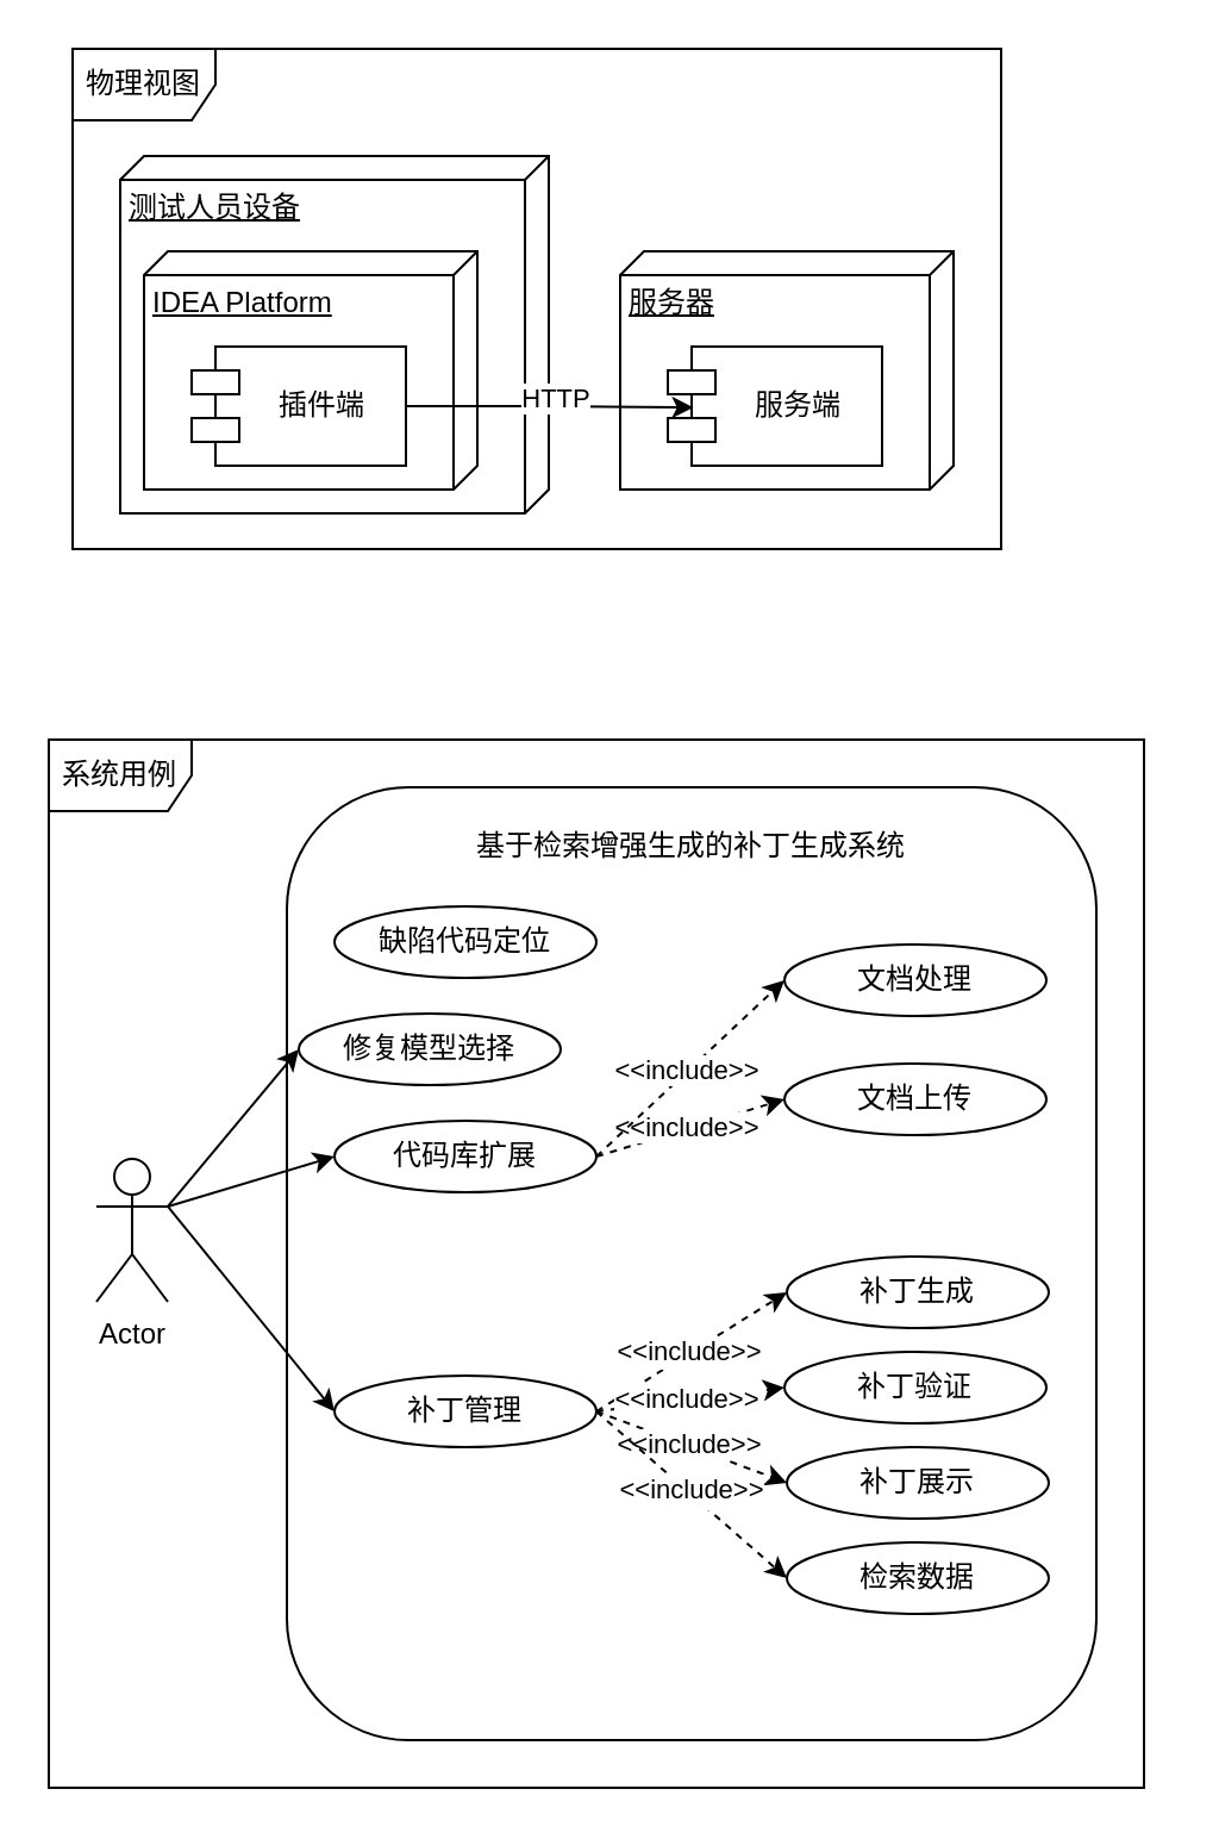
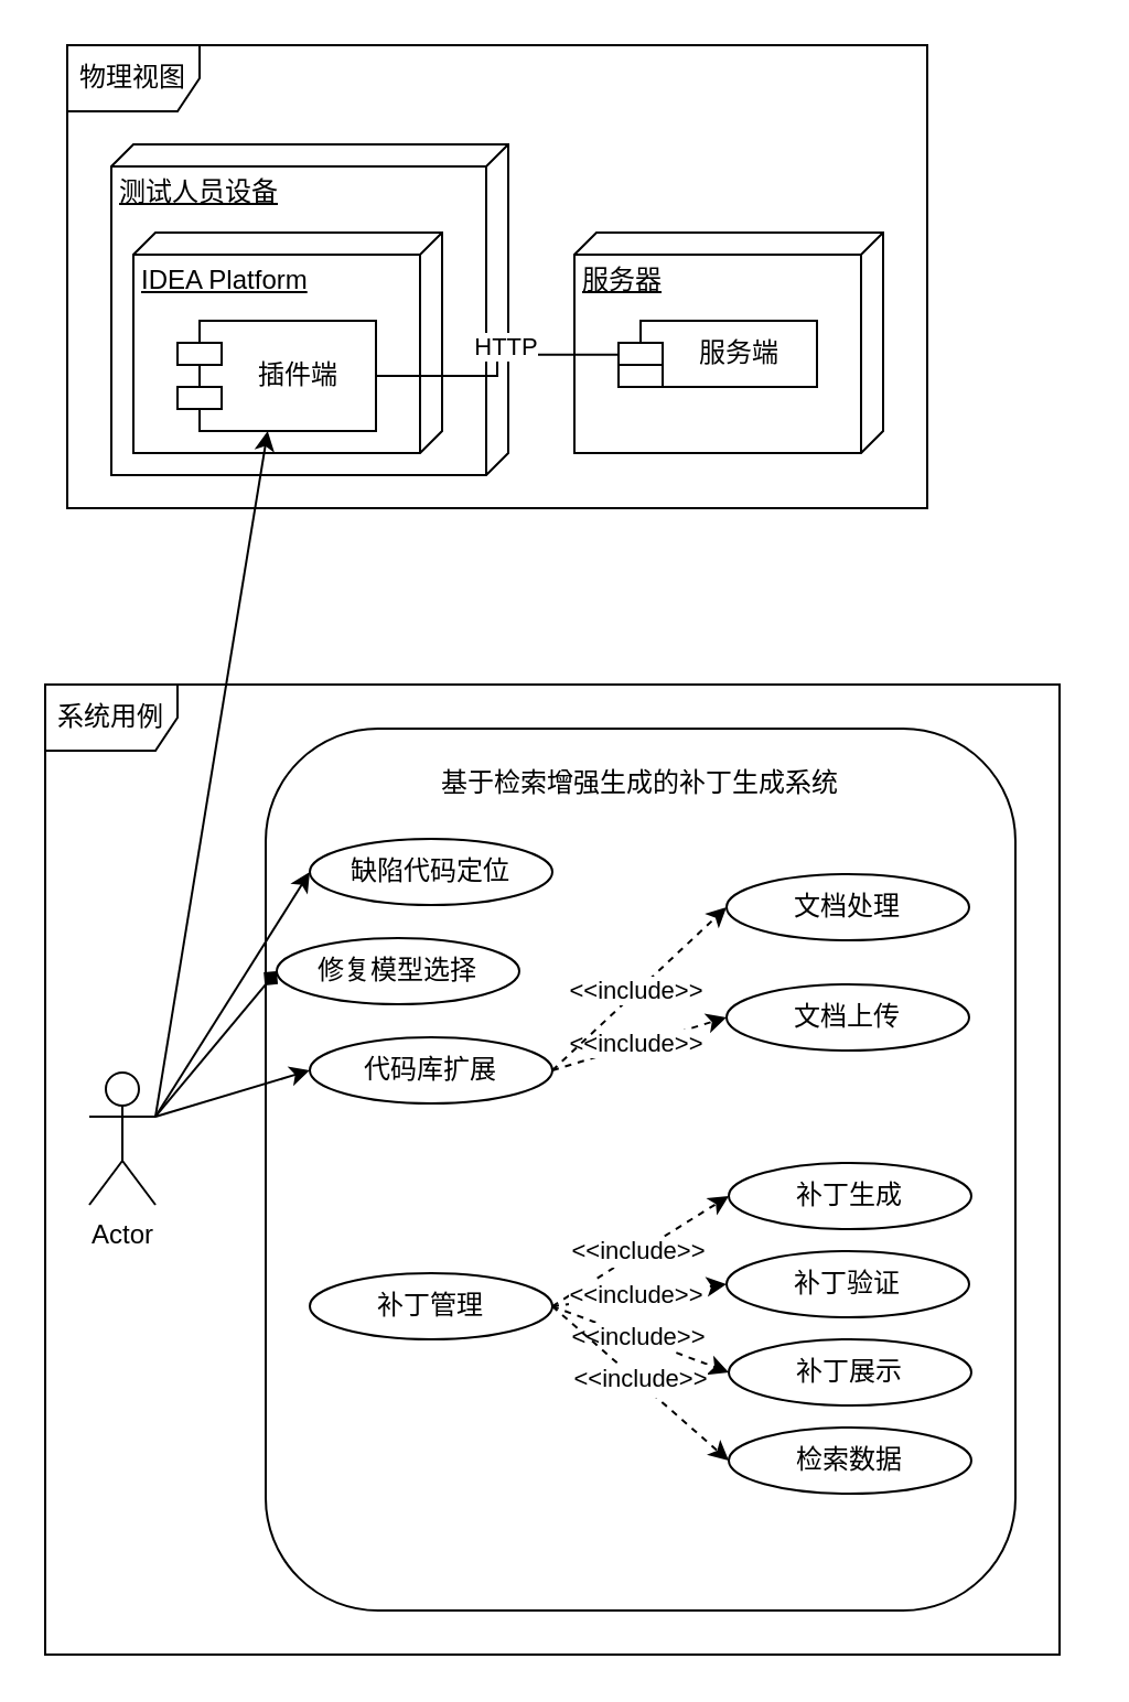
- <mxCell id="10" value="服务端" style="shape=module;align=center;spacingLeft=20;align=center;verticalAlign=middle;whiteSpace=wrap;html=1;fillOpacity=100;" parent="2" vertex="1"><mxGeometry x="250" y="125" width="90" height="50" as="geometry" /></mxCell>
+ <mxCell id="10" value="服务端" style="shape=module;align=center;spacingLeft=20;align=center;verticalAlign=middle;whiteSpace=wrap;html=1;fillOpacity=100;" parent="2" vertex="1"><mxGeometry x="250" y="125" width="90" height="30" as="geometry" /></mxCell>
- <mxCell id="37" value="" style="endArrow=classic;html=1;rounded=0;exitX=1;exitY=0.333;exitDx=0;exitDy=0;exitPerimeter=0;entryX=0;entryY=0.5;entryDx=0;entryDy=0;" edge="1" parent="11" source="13" target="17"><mxGeometry width="50" height="50" relative="1" as="geometry"><mxPoint x="70" y="205" as="sourcePoint" /><mxPoint x="140" y="105" as="targetPoint" /></mxGeometry></mxCell>
+ <mxCell id="37" value="" style="endArrow=diamond;html=1;rounded=0;exitX=1;exitY=0.333;exitDx=0;exitDy=0;exitPerimeter=0;entryX=0;entryY=0.5;entryDx=0;entryDy=0;" edge="1" parent="11" source="13" target="17"><mxGeometry width="50" height="50" relative="1" as="geometry"><mxPoint x="70" y="205" as="sourcePoint" /><mxPoint x="140" y="105" as="targetPoint" /></mxGeometry></mxCell>
+ <mxCell id="36" value="" style="endArrow=classic;html=1;rounded=0;exitX=1;exitY=0.333;exitDx=0;exitDy=0;exitPerimeter=0;entryX=0;entryY=0.5;entryDx=0;entryDy=0;" edge="1" parent="11" source="13" target="16"><mxGeometry width="50" height="50" relative="1" as="geometry"><mxPoint x="50" y="200" as="sourcePoint" /><mxPoint x="100" y="150" as="targetPoint" /></mxGeometry></mxCell>
- <mxCell id="39" value="" style="endArrow=classic;html=1;rounded=0;exitX=1;exitY=0.333;exitDx=0;exitDy=0;exitPerimeter=0;entryX=0;entryY=0.5;entryDx=0;entryDy=0;" edge="1" parent="11" source="13" target="19"><mxGeometry width="50" height="50" relative="1" as="geometry"><mxPoint x="90" y="225" as="sourcePoint" /><mxPoint x="160" y="125" as="targetPoint" /></mxGeometry></mxCell>
+ <mxCell id="39" value="" style="endArrow=classic;html=1;rounded=0;exitX=1;exitY=0.333;exitDx=0;exitDy=0;exitPerimeter=0;" edge="1" parent="11" source="13" target="9"><mxGeometry width="50" height="50" relative="1" as="geometry"><mxPoint x="90" y="225" as="sourcePoint" /><mxPoint x="160" y="125" as="targetPoint" /></mxGeometry></mxCell>
